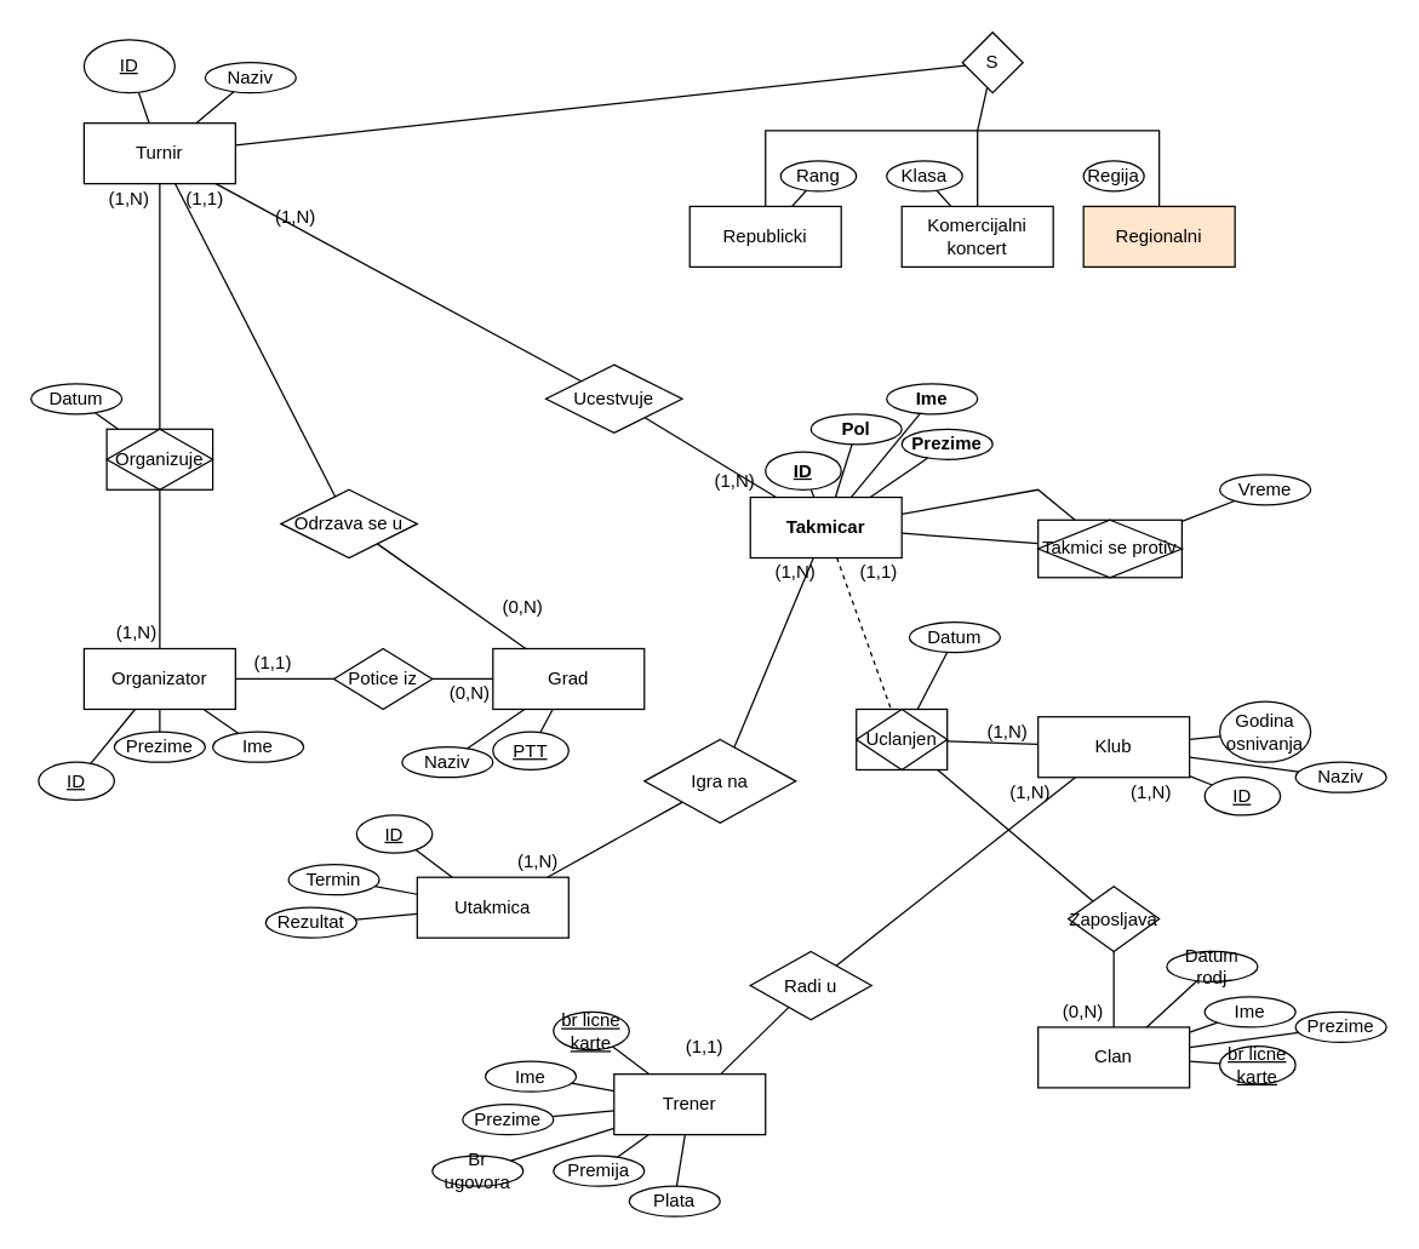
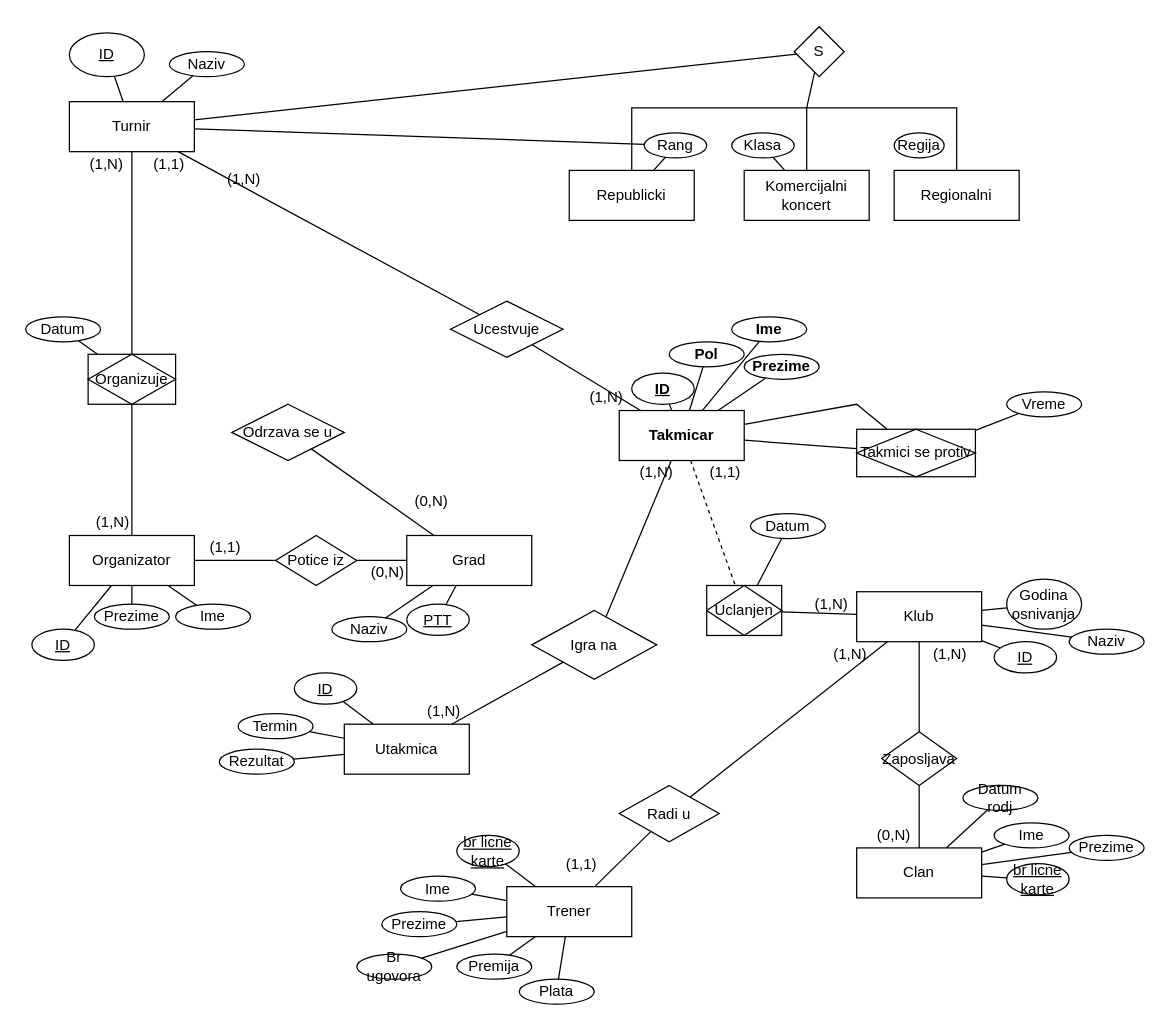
- <mxCell id="17" value="Regionalni" style="whiteSpace=wrap;html=1;align=center;fillColor=#ffe6cc;" parent="1" vertex="1"><mxGeometry x="715" y="135.86" width="100" height="40" as="geometry" /></mxCell>
+ <mxCell id="17" value="Regionalni" style="whiteSpace=wrap;html=1;align=center;" parent="1" vertex="1"><mxGeometry x="715" y="135.86" width="100" height="40" as="geometry" /></mxCell>
- <mxCell id="40" value="" style="endArrow=none;html=1;rounded=0;" parent="1" source="2" target="39" edge="1"><mxGeometry relative="1" as="geometry"><mxPoint x="155" y="353" as="sourcePoint" /><mxPoint x="315" y="353" as="targetPoint" /></mxGeometry></mxCell>
+ <mxCell id="40" value="" style="endArrow=none;html=1;rounded=0;" parent="1" source="2" target="10" edge="1"><mxGeometry relative="1" as="geometry"><mxPoint x="155" y="353" as="sourcePoint" /><mxPoint x="315" y="353" as="targetPoint" /></mxGeometry></mxCell>
- <mxCell id="80" value="" style="endArrow=none;html=1;rounded=0;" edge="1" parent="1" source="79" target="84"><mxGeometry relative="1" as="geometry"><mxPoint x="435" y="568" as="sourcePoint" /><mxPoint x="595" y="568" as="targetPoint" /></mxGeometry></mxCell>
+ <mxCell id="80" value="" style="endArrow=none;html=1;rounded=0;" edge="1" parent="1" source="79" target="63"><mxGeometry relative="1" as="geometry"><mxPoint x="435" y="568" as="sourcePoint" /><mxPoint x="595" y="568" as="targetPoint" /></mxGeometry></mxCell>
